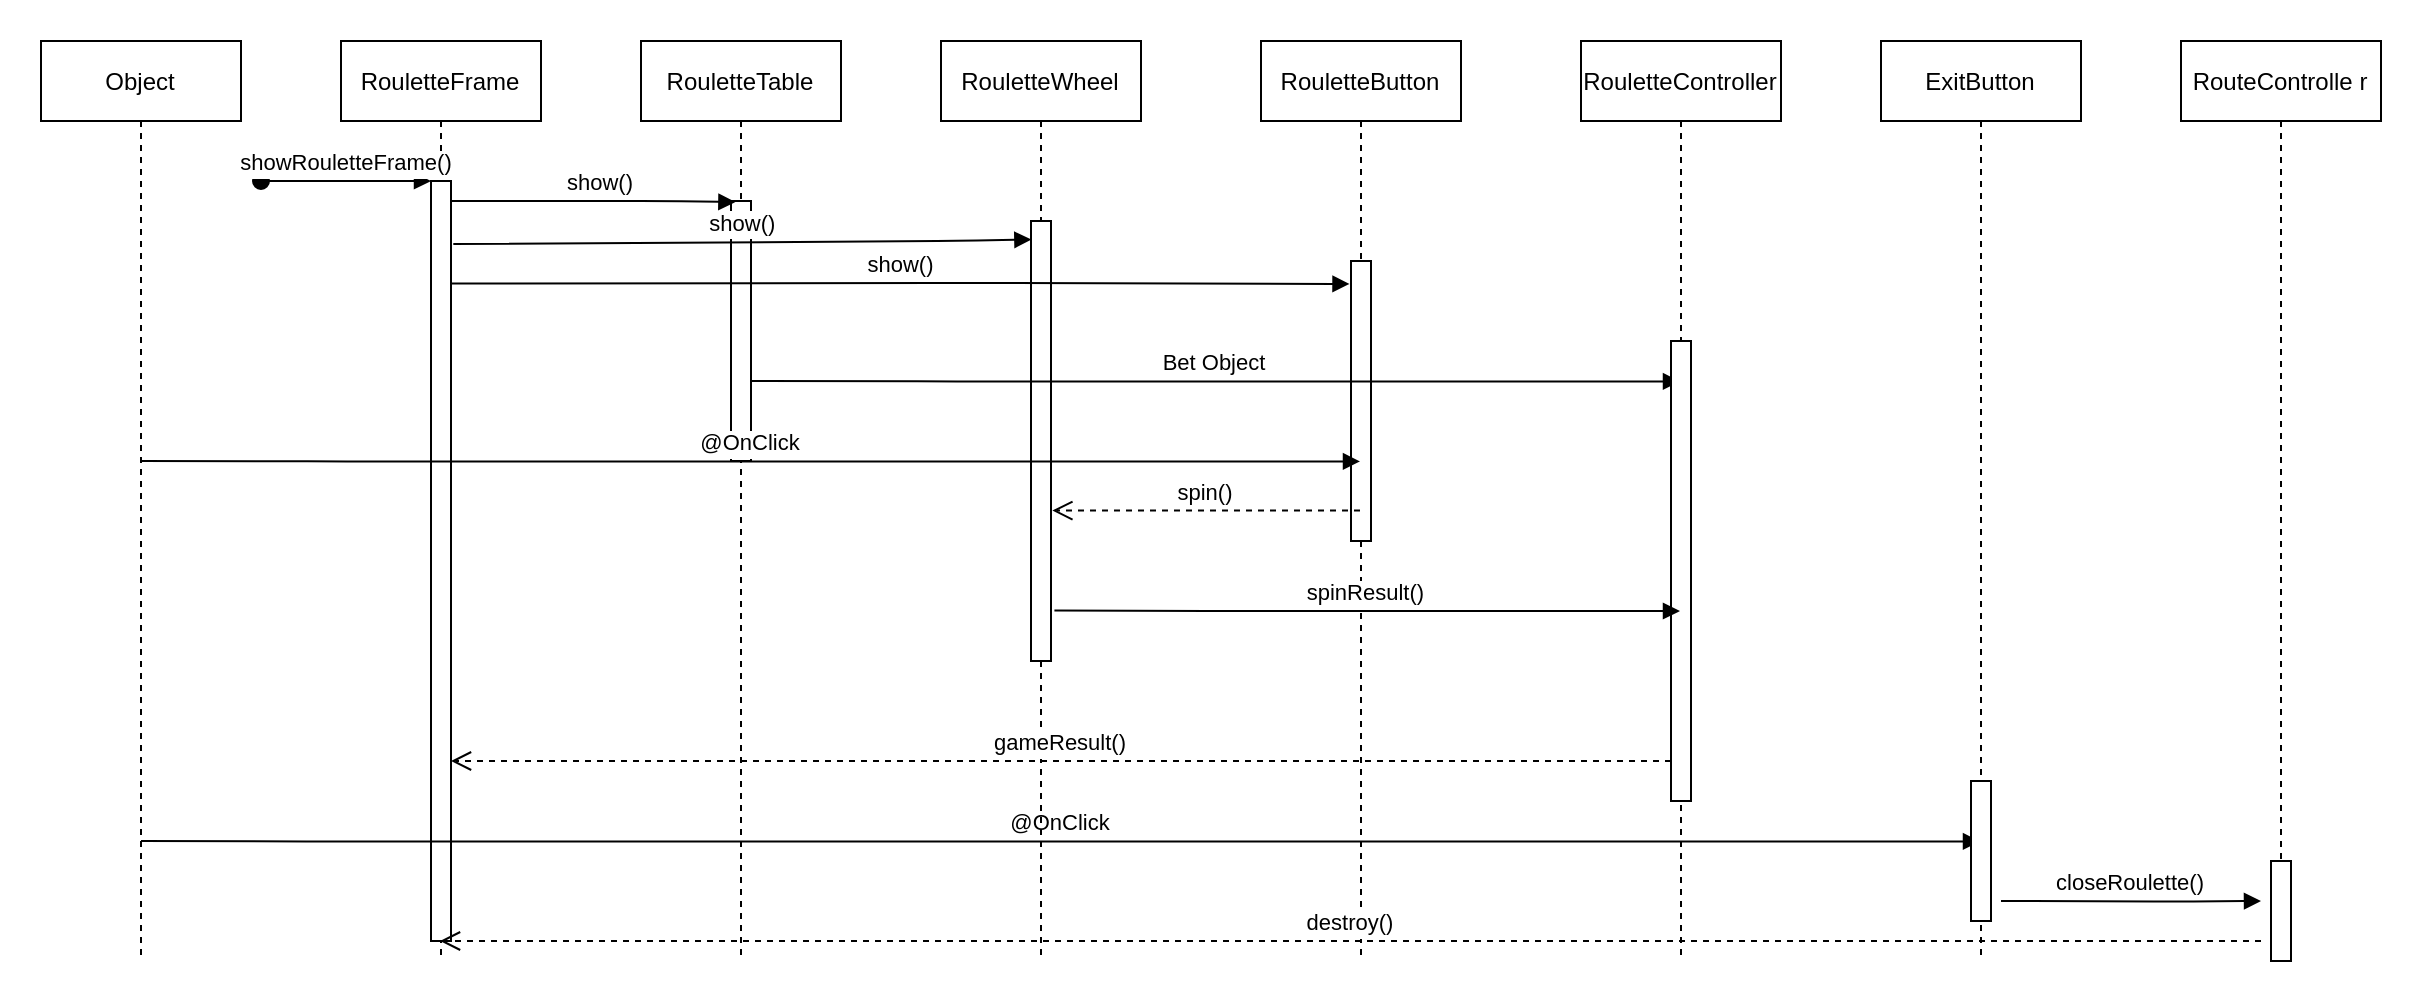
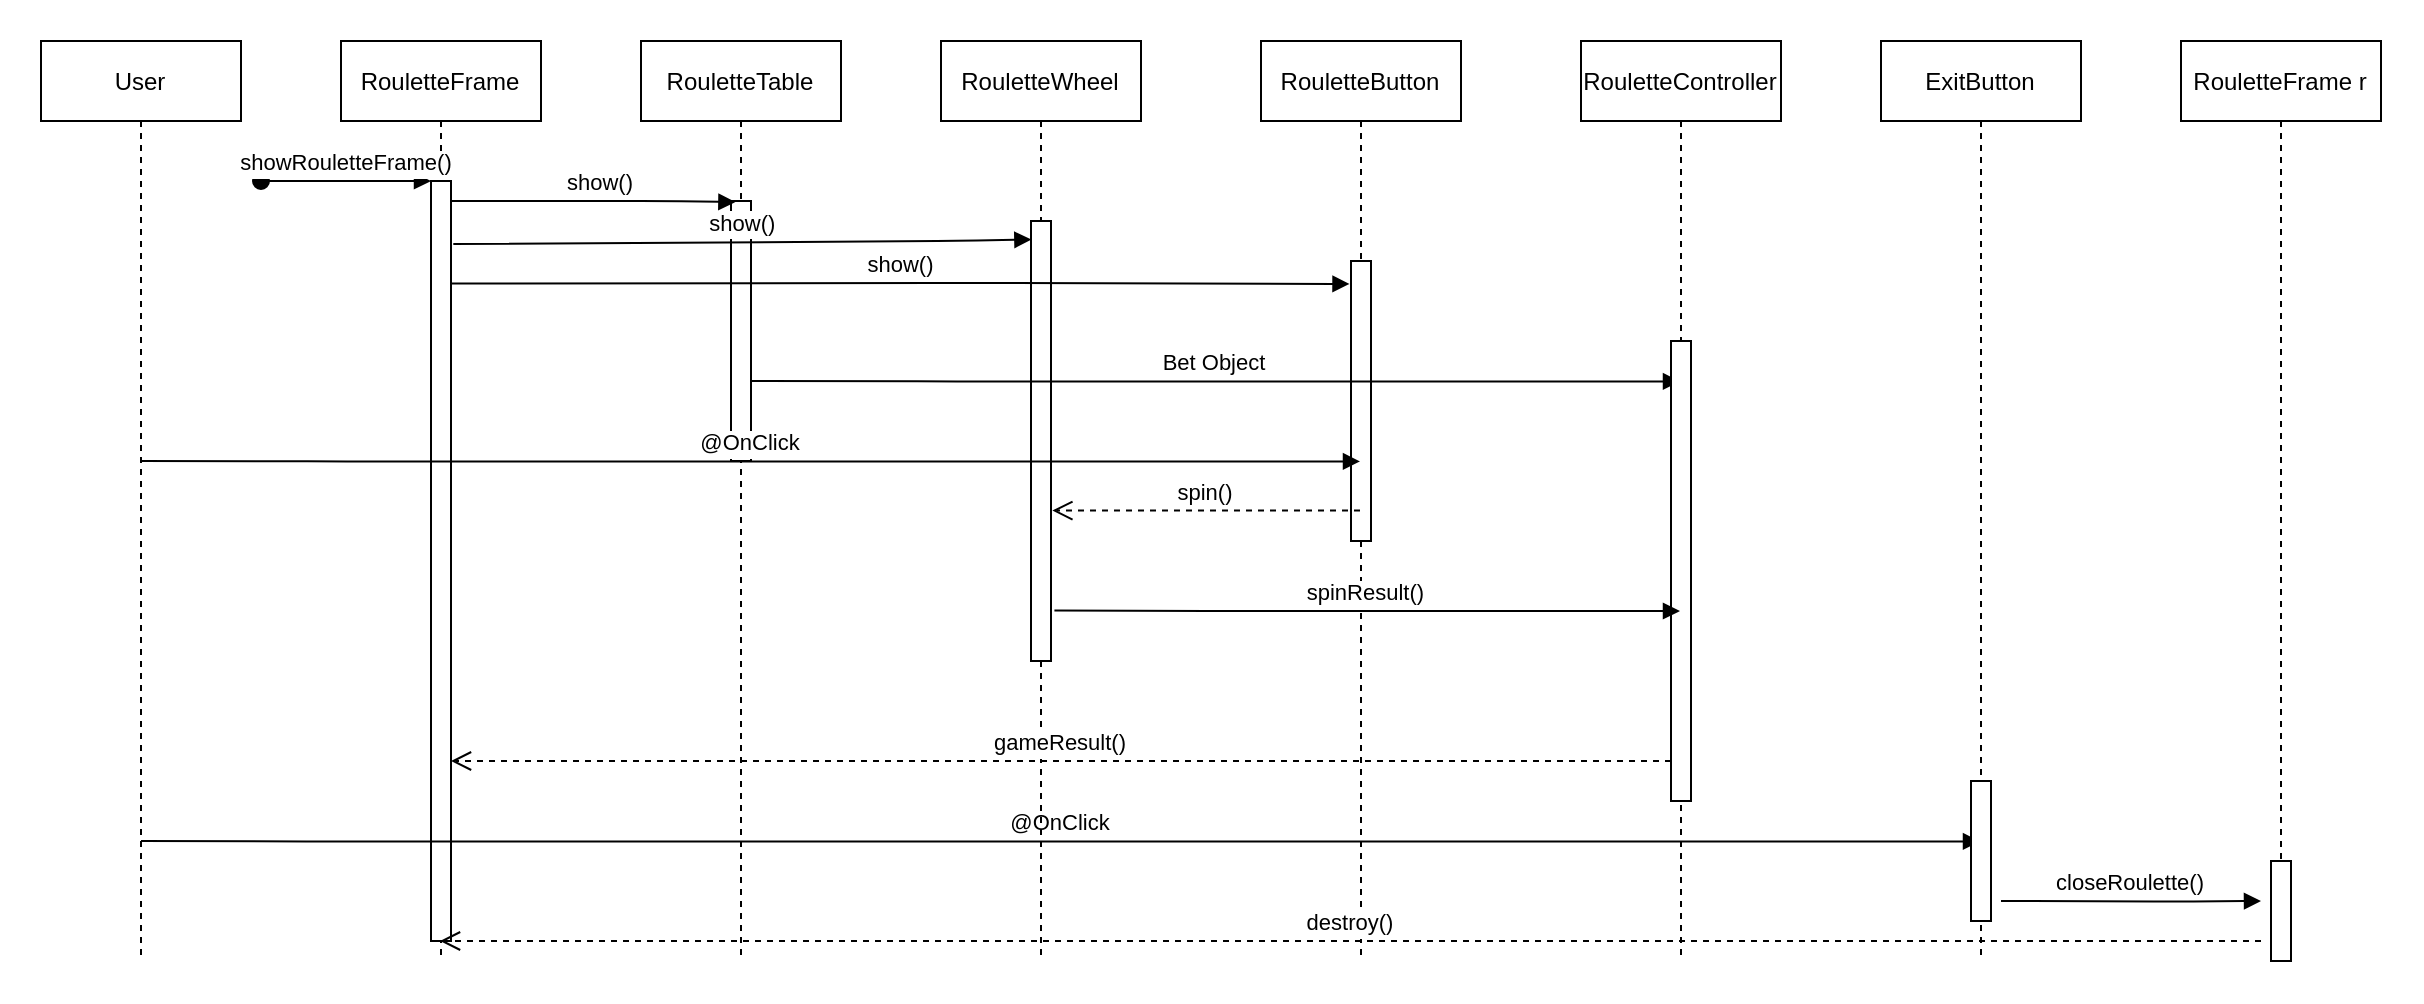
- <mxCell id="9" value="Object" style="shape=umlLifeline;perimeter=lifelinePerimeter;container=1;collapsible=0;recursiveResize=0;rounded=0;shadow=0;strokeWidth=1;" vertex="1" parent="1"><mxGeometry x="20" y="20" width="100" height="460" as="geometry" /></mxCell>
+ <mxCell id="9" value="User" style="shape=umlLifeline;perimeter=lifelinePerimeter;container=1;collapsible=0;recursiveResize=0;rounded=0;shadow=0;strokeWidth=1;" vertex="1" parent="1"><mxGeometry x="20" y="20" width="100" height="460" as="geometry" /></mxCell>
- <mxCell id="26" value="RouteControlle r" style="shape=umlLifeline;perimeter=lifelinePerimeter;container=1;collapsible=0;recursiveResize=0;rounded=0;shadow=0;strokeWidth=1;" vertex="1" parent="1"><mxGeometry x="1090" y="20" width="100" height="460" as="geometry" /></mxCell>
+ <mxCell id="26" value="RouletteFrame r" style="shape=umlLifeline;perimeter=lifelinePerimeter;container=1;collapsible=0;recursiveResize=0;rounded=0;shadow=0;strokeWidth=1;" vertex="1" parent="1"><mxGeometry x="1090" y="20" width="100" height="460" as="geometry" /></mxCell>
